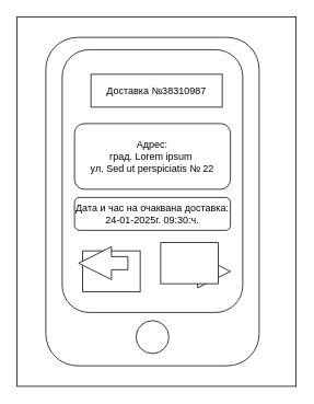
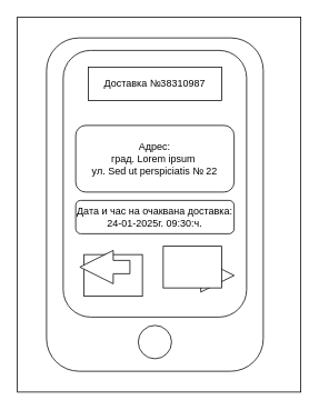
- <mxCell id="5" value="Доставка №38310987" style="rounded=0;whiteSpace=wrap;html=1;" vertex="1" parent="1"><mxGeometry x="110" y="90" width="160" height="40" as="geometry" /></mxCell>
+ <mxCell id="5" value="Доставка №38310987" style="rounded=0;whiteSpace=wrap;html=1;" vertex="1" parent="1"><mxGeometry x="105" y="80" width="160" height="40" as="geometry" /></mxCell>
